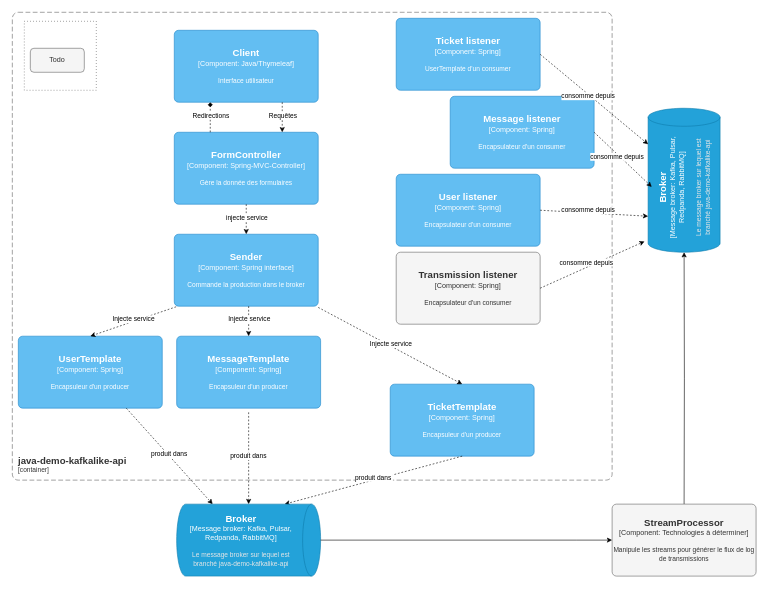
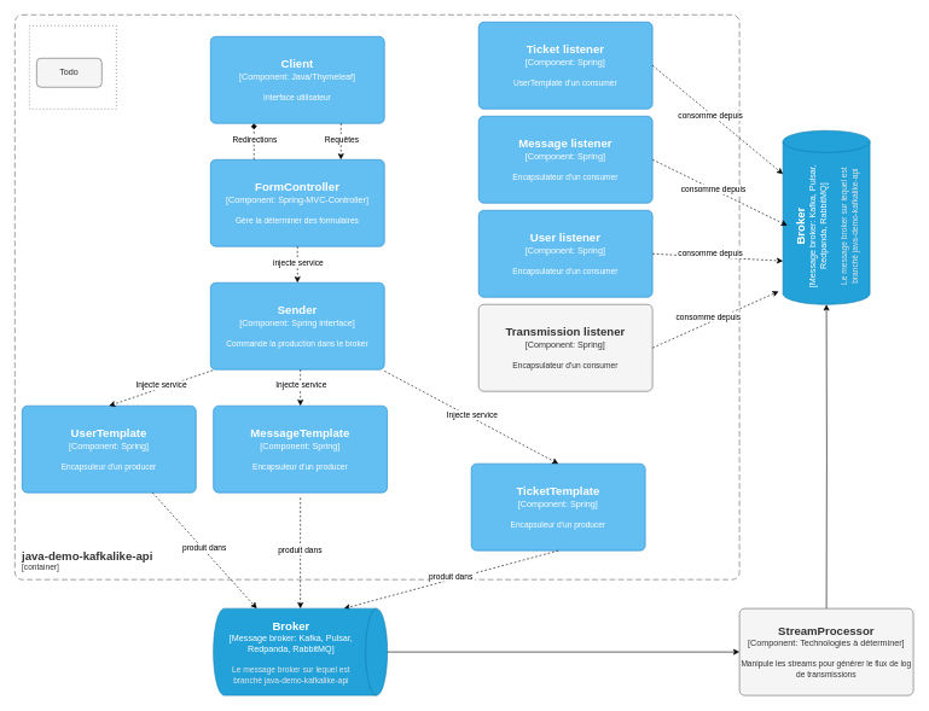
- <mxCell id="31" value="&lt;font style=&quot;font-size: 16px&quot;&gt;&lt;b&gt;Message listener&lt;/b&gt;&lt;/font&gt;&lt;div&gt;[Component: Spring]&lt;/div&gt;&lt;br&gt;&lt;div&gt;&lt;font style=&quot;font-size: 11px&quot;&gt;Encapsulateur d'un consumer&lt;/font&gt;&lt;/div&gt;" style="rounded=1;whiteSpace=wrap;html=1;labelBackgroundColor=none;fillColor=#63BEF2;fontColor=#ffffff;align=center;arcSize=6;strokeColor=#2086C9;metaEdit=1;resizable=0;points=[[0.25,0,0],[0.5,0,0],[0.75,0,0],[1,0.25,0],[1,0.5,0],[1,0.75,0],[0.75,1,0],[0.5,1,0],[0.25,1,0],[0,0.75,0],[0,0.5,0],[0,0.25,0]];" vertex="1" parent="1"><mxGeometry x="750" y="160" width="240" height="120" as="geometry" /></mxCell>
+ <mxCell id="31" value="&lt;font style=&quot;font-size: 16px&quot;&gt;&lt;b&gt;Message listener&lt;/b&gt;&lt;/font&gt;&lt;div&gt;[Component: Spring]&lt;/div&gt;&lt;br&gt;&lt;div&gt;&lt;font style=&quot;font-size: 11px&quot;&gt;Encapsulateur d'un consumer&lt;/font&gt;&lt;/div&gt;" style="rounded=1;whiteSpace=wrap;html=1;labelBackgroundColor=none;fillColor=#63BEF2;fontColor=#ffffff;align=center;arcSize=6;strokeColor=#2086C9;metaEdit=1;resizable=0;points=[[0.25,0,0],[0.5,0,0],[0.75,0,0],[1,0.25,0],[1,0.5,0],[1,0.75,0],[0.75,1,0],[0.5,1,0],[0.25,1,0],[0,0.75,0],[0,0.5,0],[0,0.25,0]];" vertex="1" parent="1"><mxGeometry x="660" y="160" width="240" height="120" as="geometry" /></mxCell>
- <mxCell id="4" value="&lt;font style=&quot;font-size: 16px&quot;&gt;&lt;b&gt;FormController&lt;/b&gt;&lt;/font&gt;&lt;div&gt;[Component: Spring-MVC-Controller]&lt;/div&gt;&lt;br&gt;&lt;div&gt;&lt;font style=&quot;font-size: 11px&quot;&gt;Gère la donnée des formulaires&lt;/font&gt;&lt;/div&gt;" style="rounded=1;whiteSpace=wrap;html=1;labelBackgroundColor=none;fillColor=#63BEF2;fontColor=#ffffff;align=center;arcSize=6;strokeColor=#2086C9;metaEdit=1;resizable=0;points=[[0.25,0,0],[0.5,0,0],[0.75,0,0],[1,0.25,0],[1,0.5,0],[1,0.75,0],[0.75,1,0],[0.5,1,0],[0.25,1,0],[0,0.75,0],[0,0.5,0],[0,0.25,0]];" vertex="1" parent="1"><mxGeometry x="290" y="220" width="240" height="120" as="geometry" /></mxCell>
+ <mxCell id="4" value="&lt;font style=&quot;font-size: 16px&quot;&gt;&lt;b&gt;FormController&lt;/b&gt;&lt;/font&gt;&lt;div&gt;[Component: Spring-MVC-Controller]&lt;/div&gt;&lt;br&gt;&lt;div&gt;&lt;font style=&quot;font-size: 11px&quot;&gt;Gère la déterminer des formulaires&lt;/font&gt;&lt;/div&gt;" style="rounded=1;whiteSpace=wrap;html=1;labelBackgroundColor=none;fillColor=#63BEF2;fontColor=#ffffff;align=center;arcSize=6;strokeColor=#2086C9;metaEdit=1;resizable=0;points=[[0.25,0,0],[0.5,0,0],[0.75,0,0],[1,0.25,0],[1,0.5,0],[1,0.75,0],[0.75,1,0],[0.5,1,0],[0.25,1,0],[0,0.75,0],[0,0.5,0],[0,0.25,0]];" vertex="1" parent="1"><mxGeometry x="290" y="220" width="240" height="120" as="geometry" /></mxCell>
